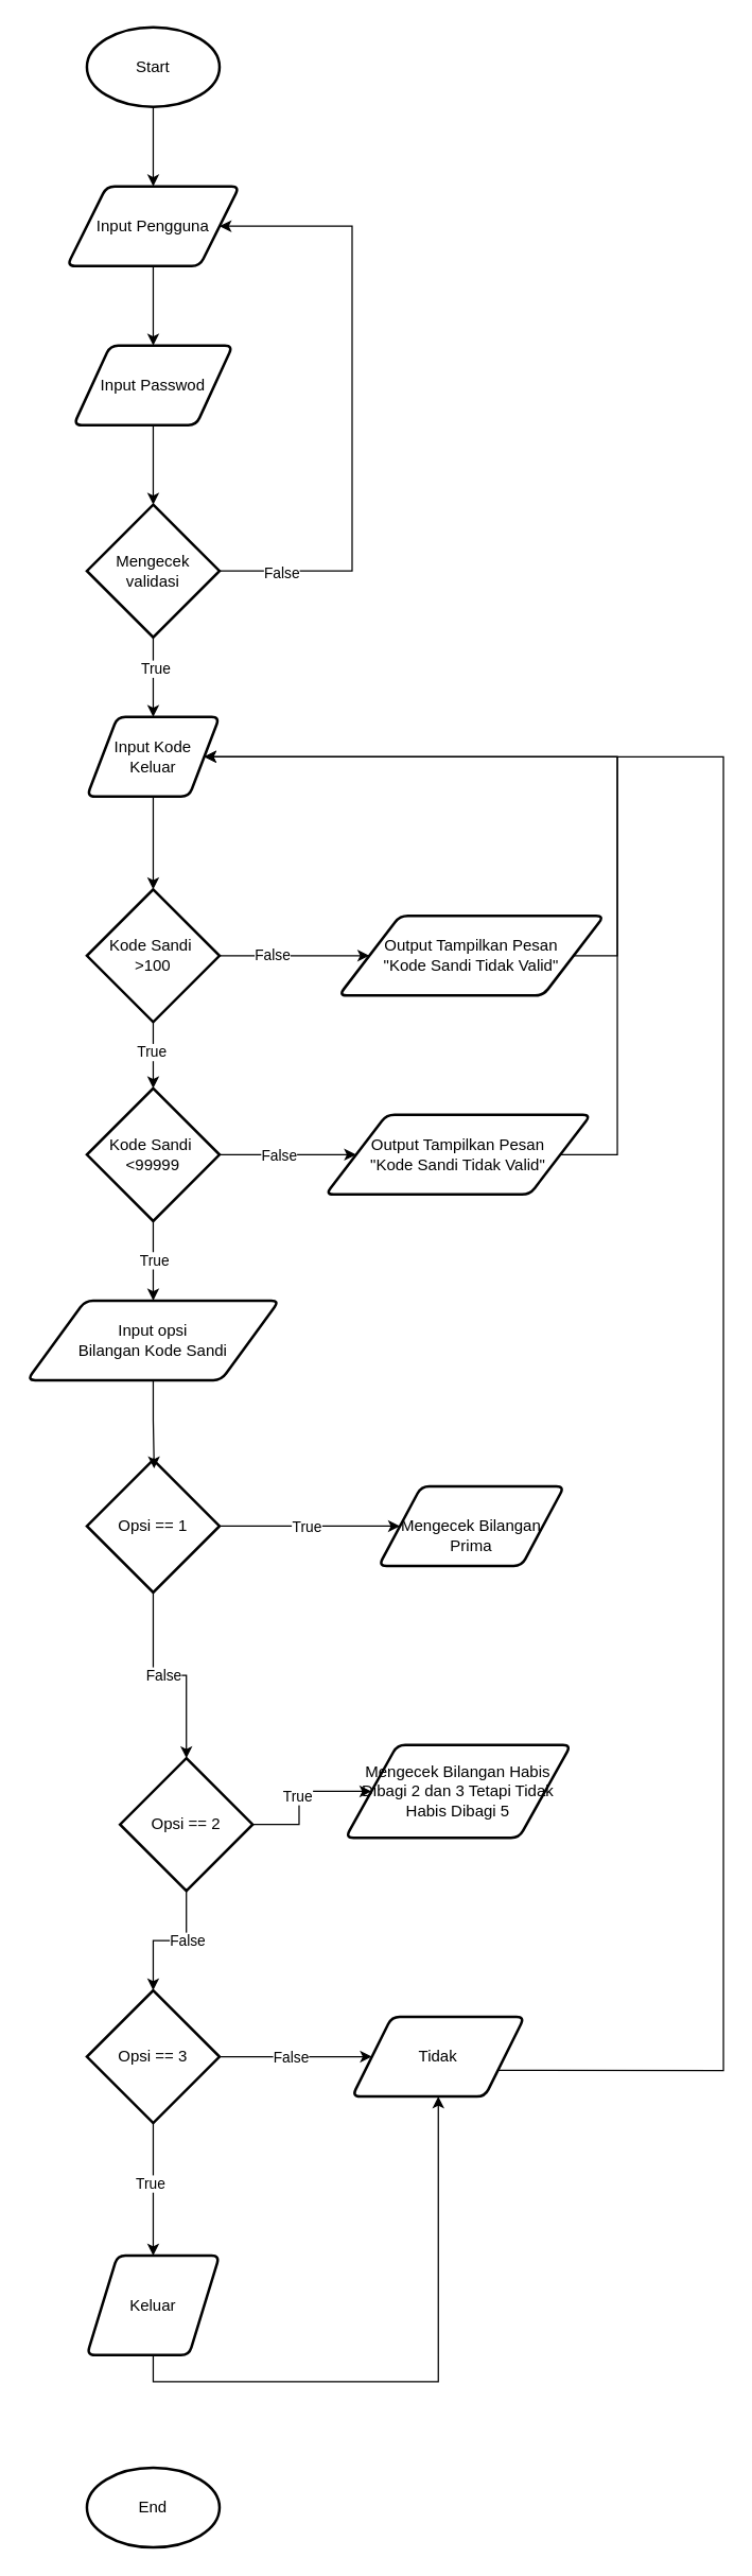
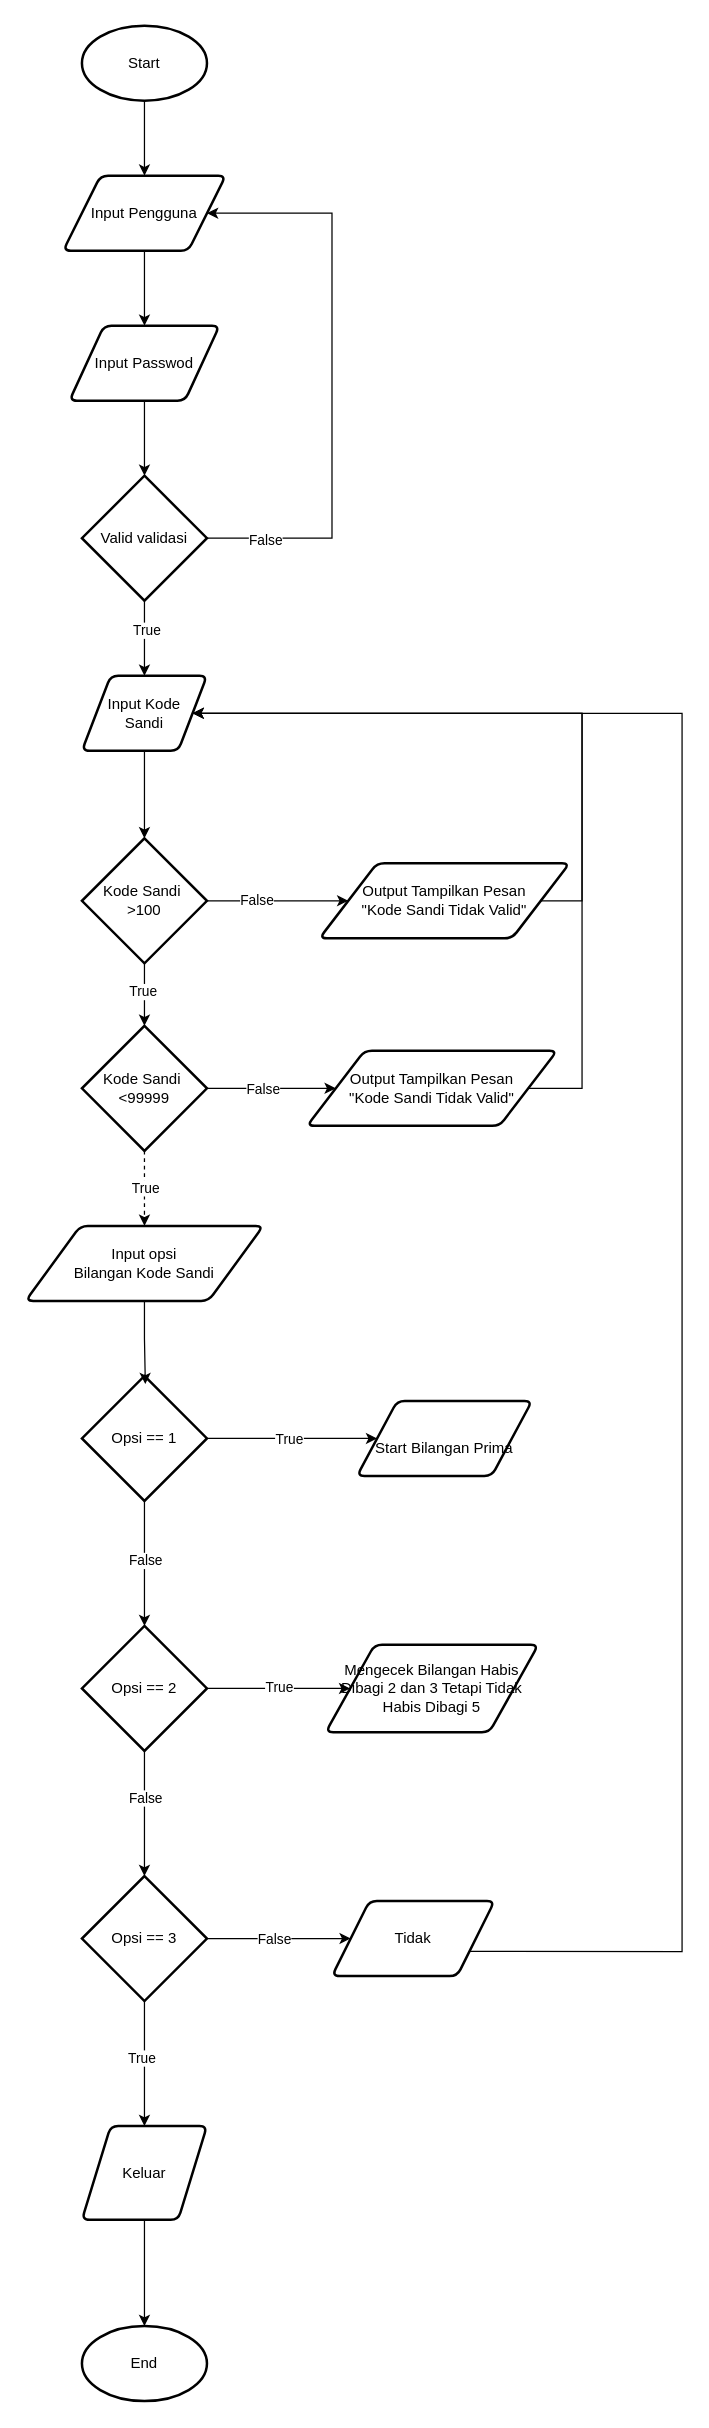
- <mxCell id="11" value="Mengecek validasi" style="strokeWidth=2;html=1;shape=mxgraph.flowchart.decision;whiteSpace=wrap;" parent="1" vertex="1"><mxGeometry x="65" y="380" width="100" height="100" as="geometry" /></mxCell>
+ <mxCell id="11" value="Valid validasi" style="strokeWidth=2;html=1;shape=mxgraph.flowchart.decision;whiteSpace=wrap;" parent="1" vertex="1"><mxGeometry x="65" y="380" width="100" height="100" as="geometry" /></mxCell>
- <mxCell id="14" value="Input Kode&lt;div&gt;Keluar&lt;/div&gt;" style="shape=parallelogram;html=1;strokeWidth=2;perimeter=parallelogramPerimeter;whiteSpace=wrap;rounded=1;arcSize=12;size=0.23;" parent="1" vertex="1"><mxGeometry x="65" y="540" width="100" height="60" as="geometry" /></mxCell>
+ <mxCell id="14" value="Input Kode&lt;div&gt;Sandi&lt;/div&gt;" style="shape=parallelogram;html=1;strokeWidth=2;perimeter=parallelogramPerimeter;whiteSpace=wrap;rounded=1;arcSize=12;size=0.23;" parent="1" vertex="1"><mxGeometry x="65" y="540" width="100" height="60" as="geometry" /></mxCell>
- <mxCell id="18" style="edgeStyle=orthogonalEdgeStyle;rounded=0;orthogonalLoop=1;jettySize=auto;html=1;exitX=0.5;exitY=1;exitDx=0;exitDy=0;exitPerimeter=0;entryX=0.5;entryY=0;entryDx=0;entryDy=0;" parent="1" source="22" target="29" edge="1"><mxGeometry relative="1" as="geometry"><mxPoint x="115" y="980" as="targetPoint" /></mxGeometry></mxCell>
+ <mxCell id="18" style="edgeStyle=orthogonalEdgeStyle;rounded=0;orthogonalLoop=1;jettySize=auto;html=1;exitX=0.5;exitY=1;exitDx=0;exitDy=0;exitPerimeter=0;entryX=0.5;entryY=0;entryDx=0;entryDy=0;dashed=1;" parent="1" source="22" target="29" edge="1"><mxGeometry relative="1" as="geometry"><mxPoint x="115" y="980" as="targetPoint" /></mxGeometry></mxCell>
- <mxCell id="34" value="&lt;br&gt;&lt;div&gt;Mengecek Bilangan Prima&lt;/div&gt;" style="shape=parallelogram;html=1;strokeWidth=2;perimeter=parallelogramPerimeter;whiteSpace=wrap;rounded=1;arcSize=12;size=0.23;" parent="1" vertex="1"><mxGeometry x="285" y="1120" width="140" height="60" as="geometry" /></mxCell>
+ <mxCell id="34" value="&lt;br&gt;&lt;div&gt;Start Bilangan Prima&lt;/div&gt;" style="shape=parallelogram;html=1;strokeWidth=2;perimeter=parallelogramPerimeter;whiteSpace=wrap;rounded=1;arcSize=12;size=0.23;" parent="1" vertex="1"><mxGeometry x="285" y="1120" width="140" height="60" as="geometry" /></mxCell>
- <mxCell id="37" value="Opsi == 2" style="strokeWidth=2;html=1;shape=mxgraph.flowchart.decision;whiteSpace=wrap;" parent="1" vertex="1"><mxGeometry x="90" y="1325" width="100" height="100" as="geometry" /></mxCell>
+ <mxCell id="37" value="Opsi == 2" style="strokeWidth=2;html=1;shape=mxgraph.flowchart.decision;whiteSpace=wrap;" parent="1" vertex="1"><mxGeometry x="65" y="1300" width="100" height="100" as="geometry" /></mxCell>
- <mxCell id="52" style="edgeStyle=orthogonalEdgeStyle;rounded=0;orthogonalLoop=1;jettySize=auto;html=1;exitX=0.5;exitY=1;exitDx=0;exitDy=0;" parent="1" source="50" target="49" edge="1"><mxGeometry relative="1" as="geometry" /></mxCell>
+ <mxCell id="52" style="edgeStyle=orthogonalEdgeStyle;rounded=0;orthogonalLoop=1;jettySize=auto;html=1;exitX=0.5;exitY=1;exitDx=0;exitDy=0;entryX=0.5;entryY=0;entryDx=0;entryDy=0;entryPerimeter=0;" parent="1" source="50" target="51" edge="1"><mxGeometry relative="1" as="geometry" /></mxCell>
